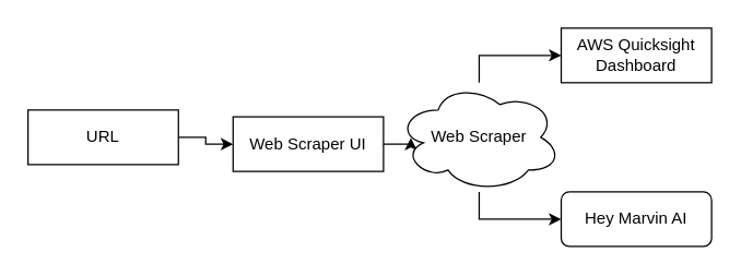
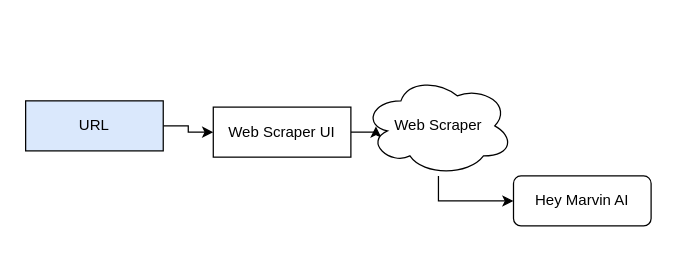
- <mxCell id="6" style="edgeStyle=orthogonalEdgeStyle;rounded=0;orthogonalLoop=1;jettySize=auto;html=1;entryX=0;entryY=0.5;entryDx=0;entryDy=0;" parent="1" source="8" target="9" edge="1"><mxGeometry relative="1" as="geometry" /></mxCell>
- <mxCell id="9" value="AWS Quicksight Dashboard" style="rounded=0;whiteSpace=wrap;html=1;" parent="1" vertex="1"><mxGeometry x="410" y="20" width="110" height="40" as="geometry" /></mxCell>
- <mxCell id="3" value="URL" style="rounded=0;whiteSpace=wrap;html=1;" parent="1" vertex="1"><mxGeometry x="20" y="80" width="110" height="40" as="geometry" /></mxCell>
+ <mxCell id="3" value="URL" style="rounded=0;whiteSpace=wrap;html=1;fillColor=#dae8fc;" parent="1" vertex="1"><mxGeometry x="20" y="80" width="110" height="40" as="geometry" /></mxCell>
